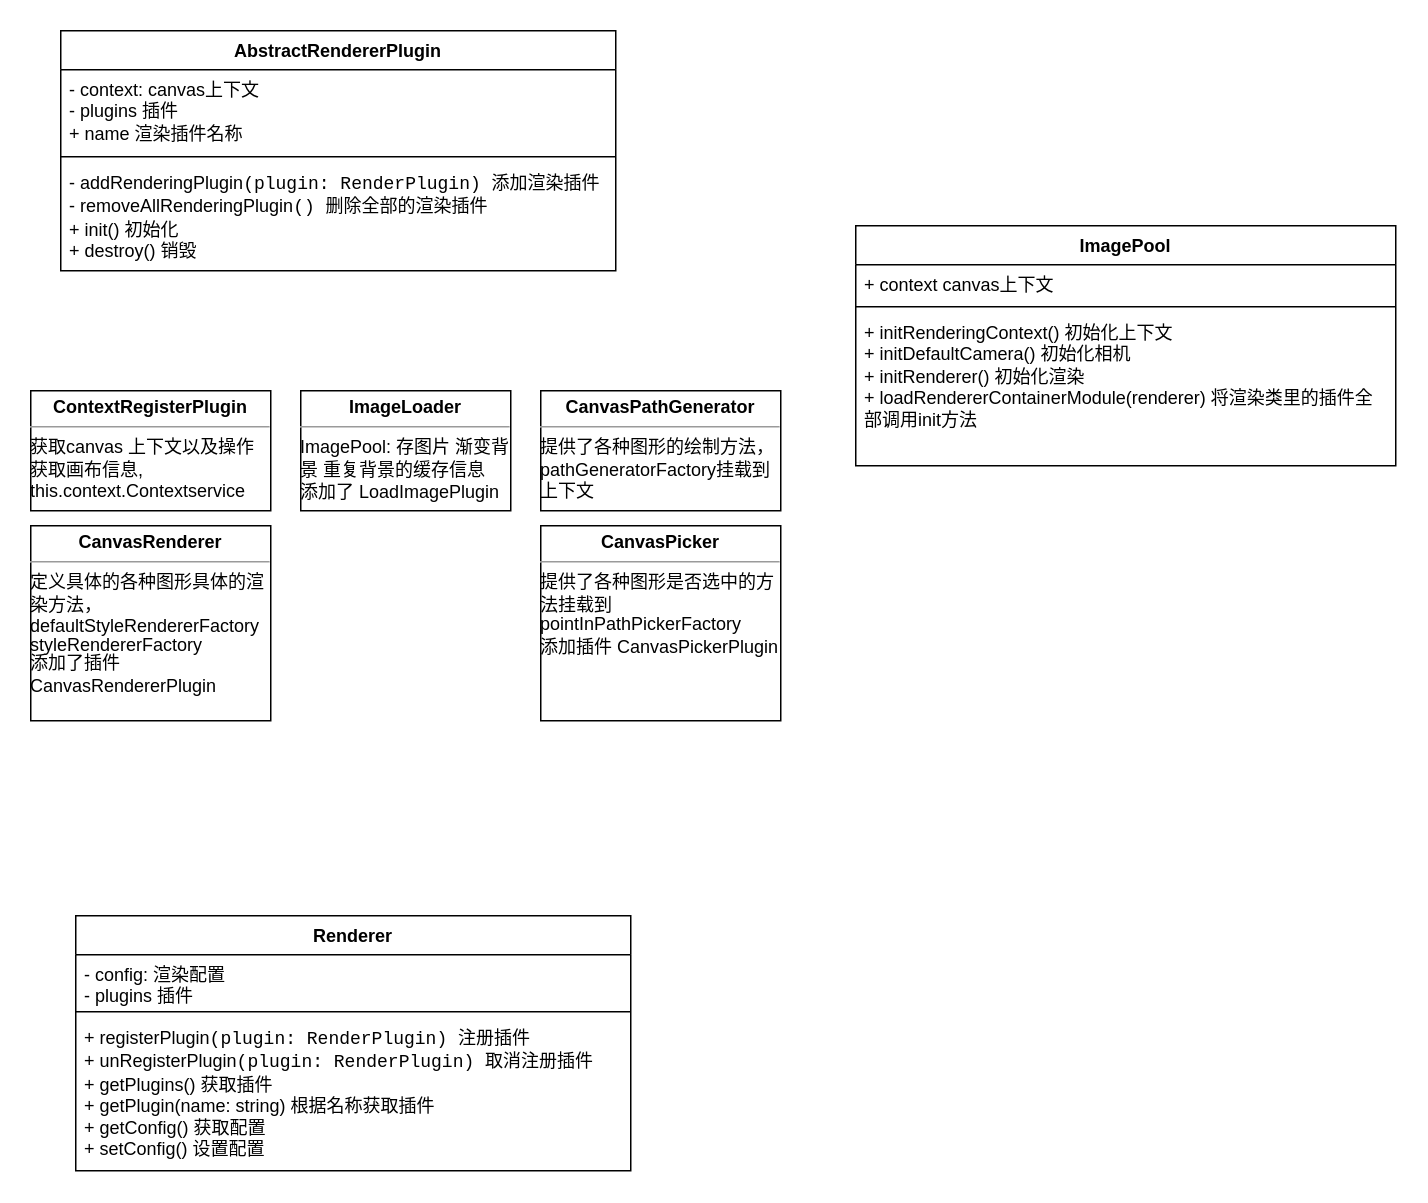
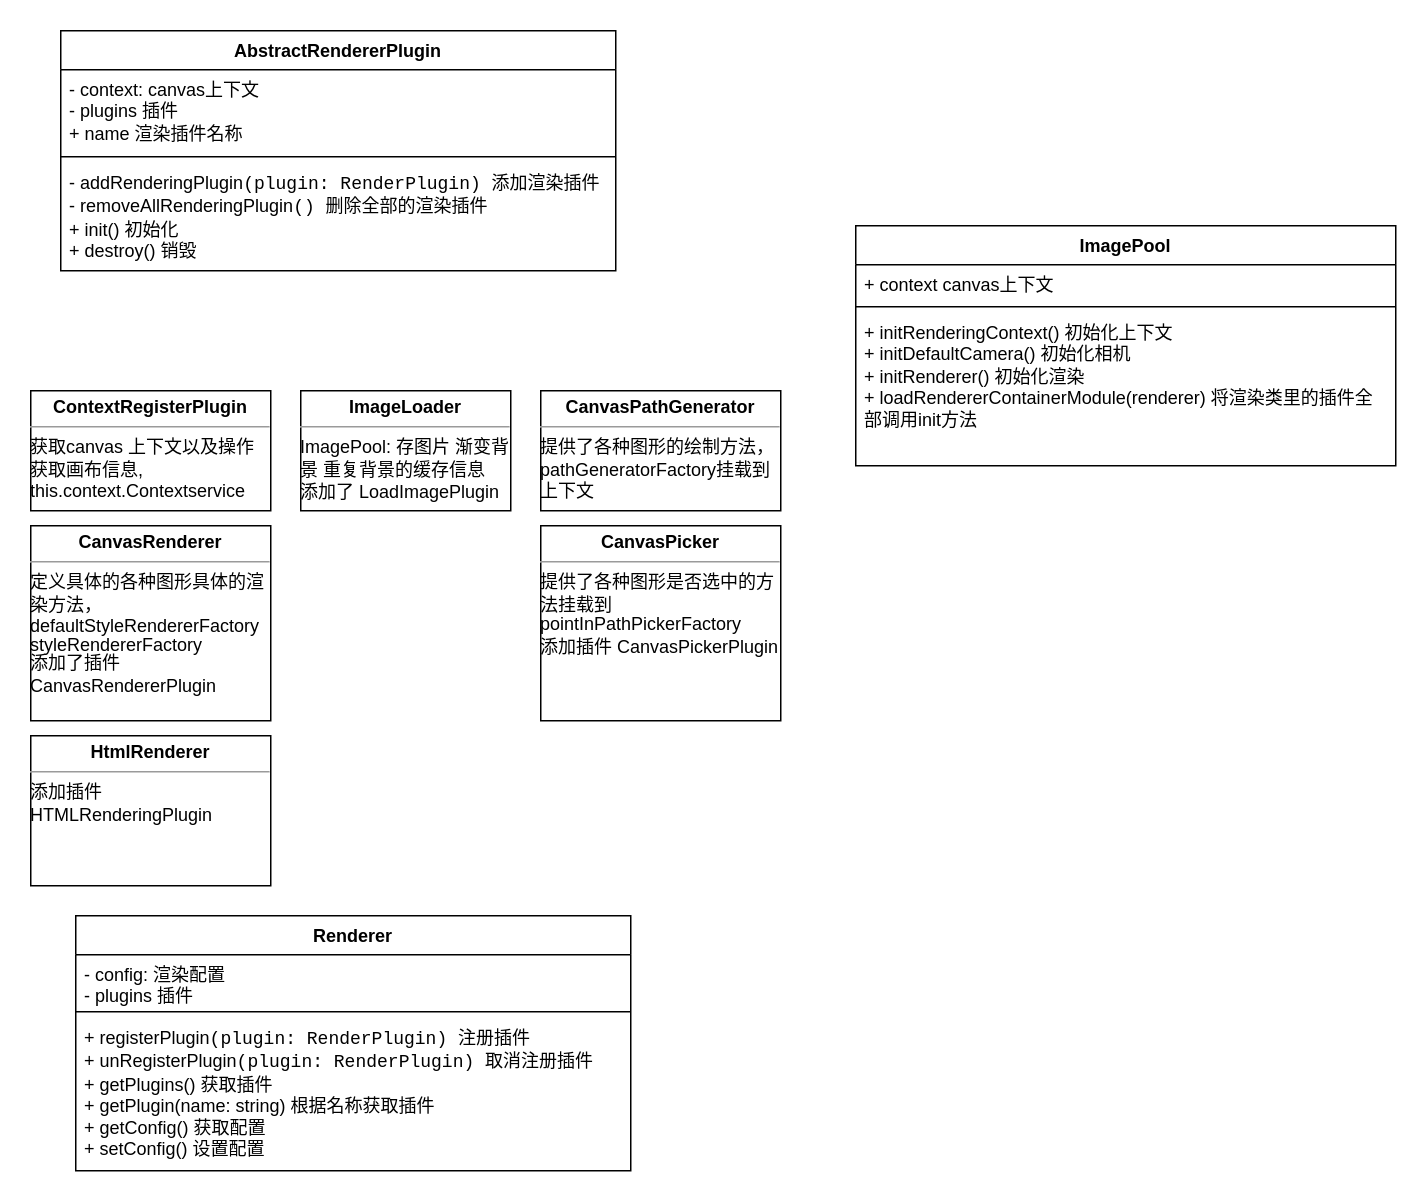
+ <mxCell id="19" value="&lt;p style=&quot;margin:0px;margin-top:4px;text-align:center;&quot;&gt;&lt;b&gt;HtmlRenderer&lt;/b&gt;&lt;/p&gt;&lt;hr size=&quot;1&quot;&gt;&lt;div style=&quot;height:2px;&quot;&gt;添加插件 HTMLRenderingPlugin&lt;/div&gt;" style="verticalAlign=top;align=left;overflow=fill;fontSize=12;fontFamily=Helvetica;html=1;whiteSpace=wrap;" vertex="1" parent="1"><mxGeometry x="20" y="490" width="160" height="100" as="geometry" /></mxCell>
